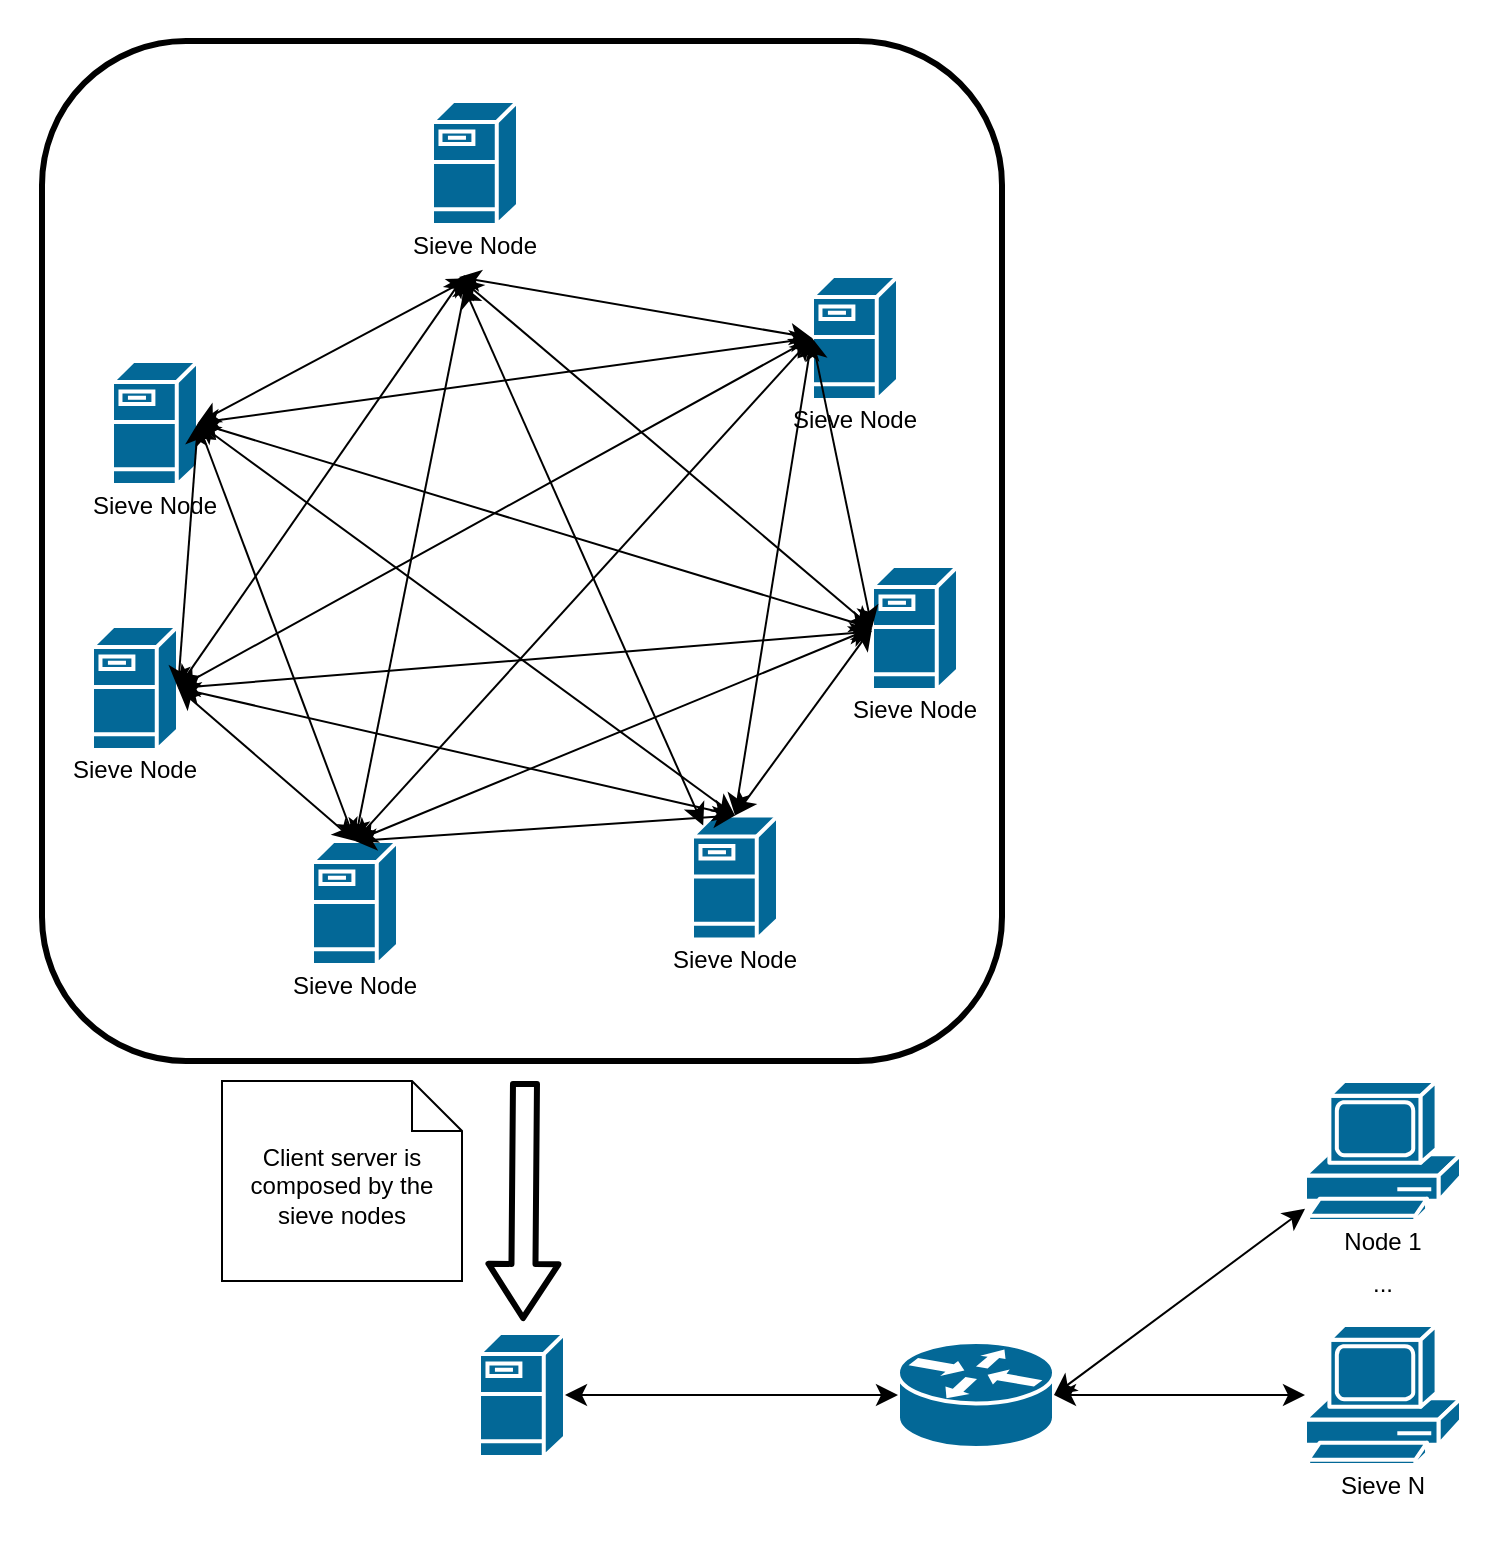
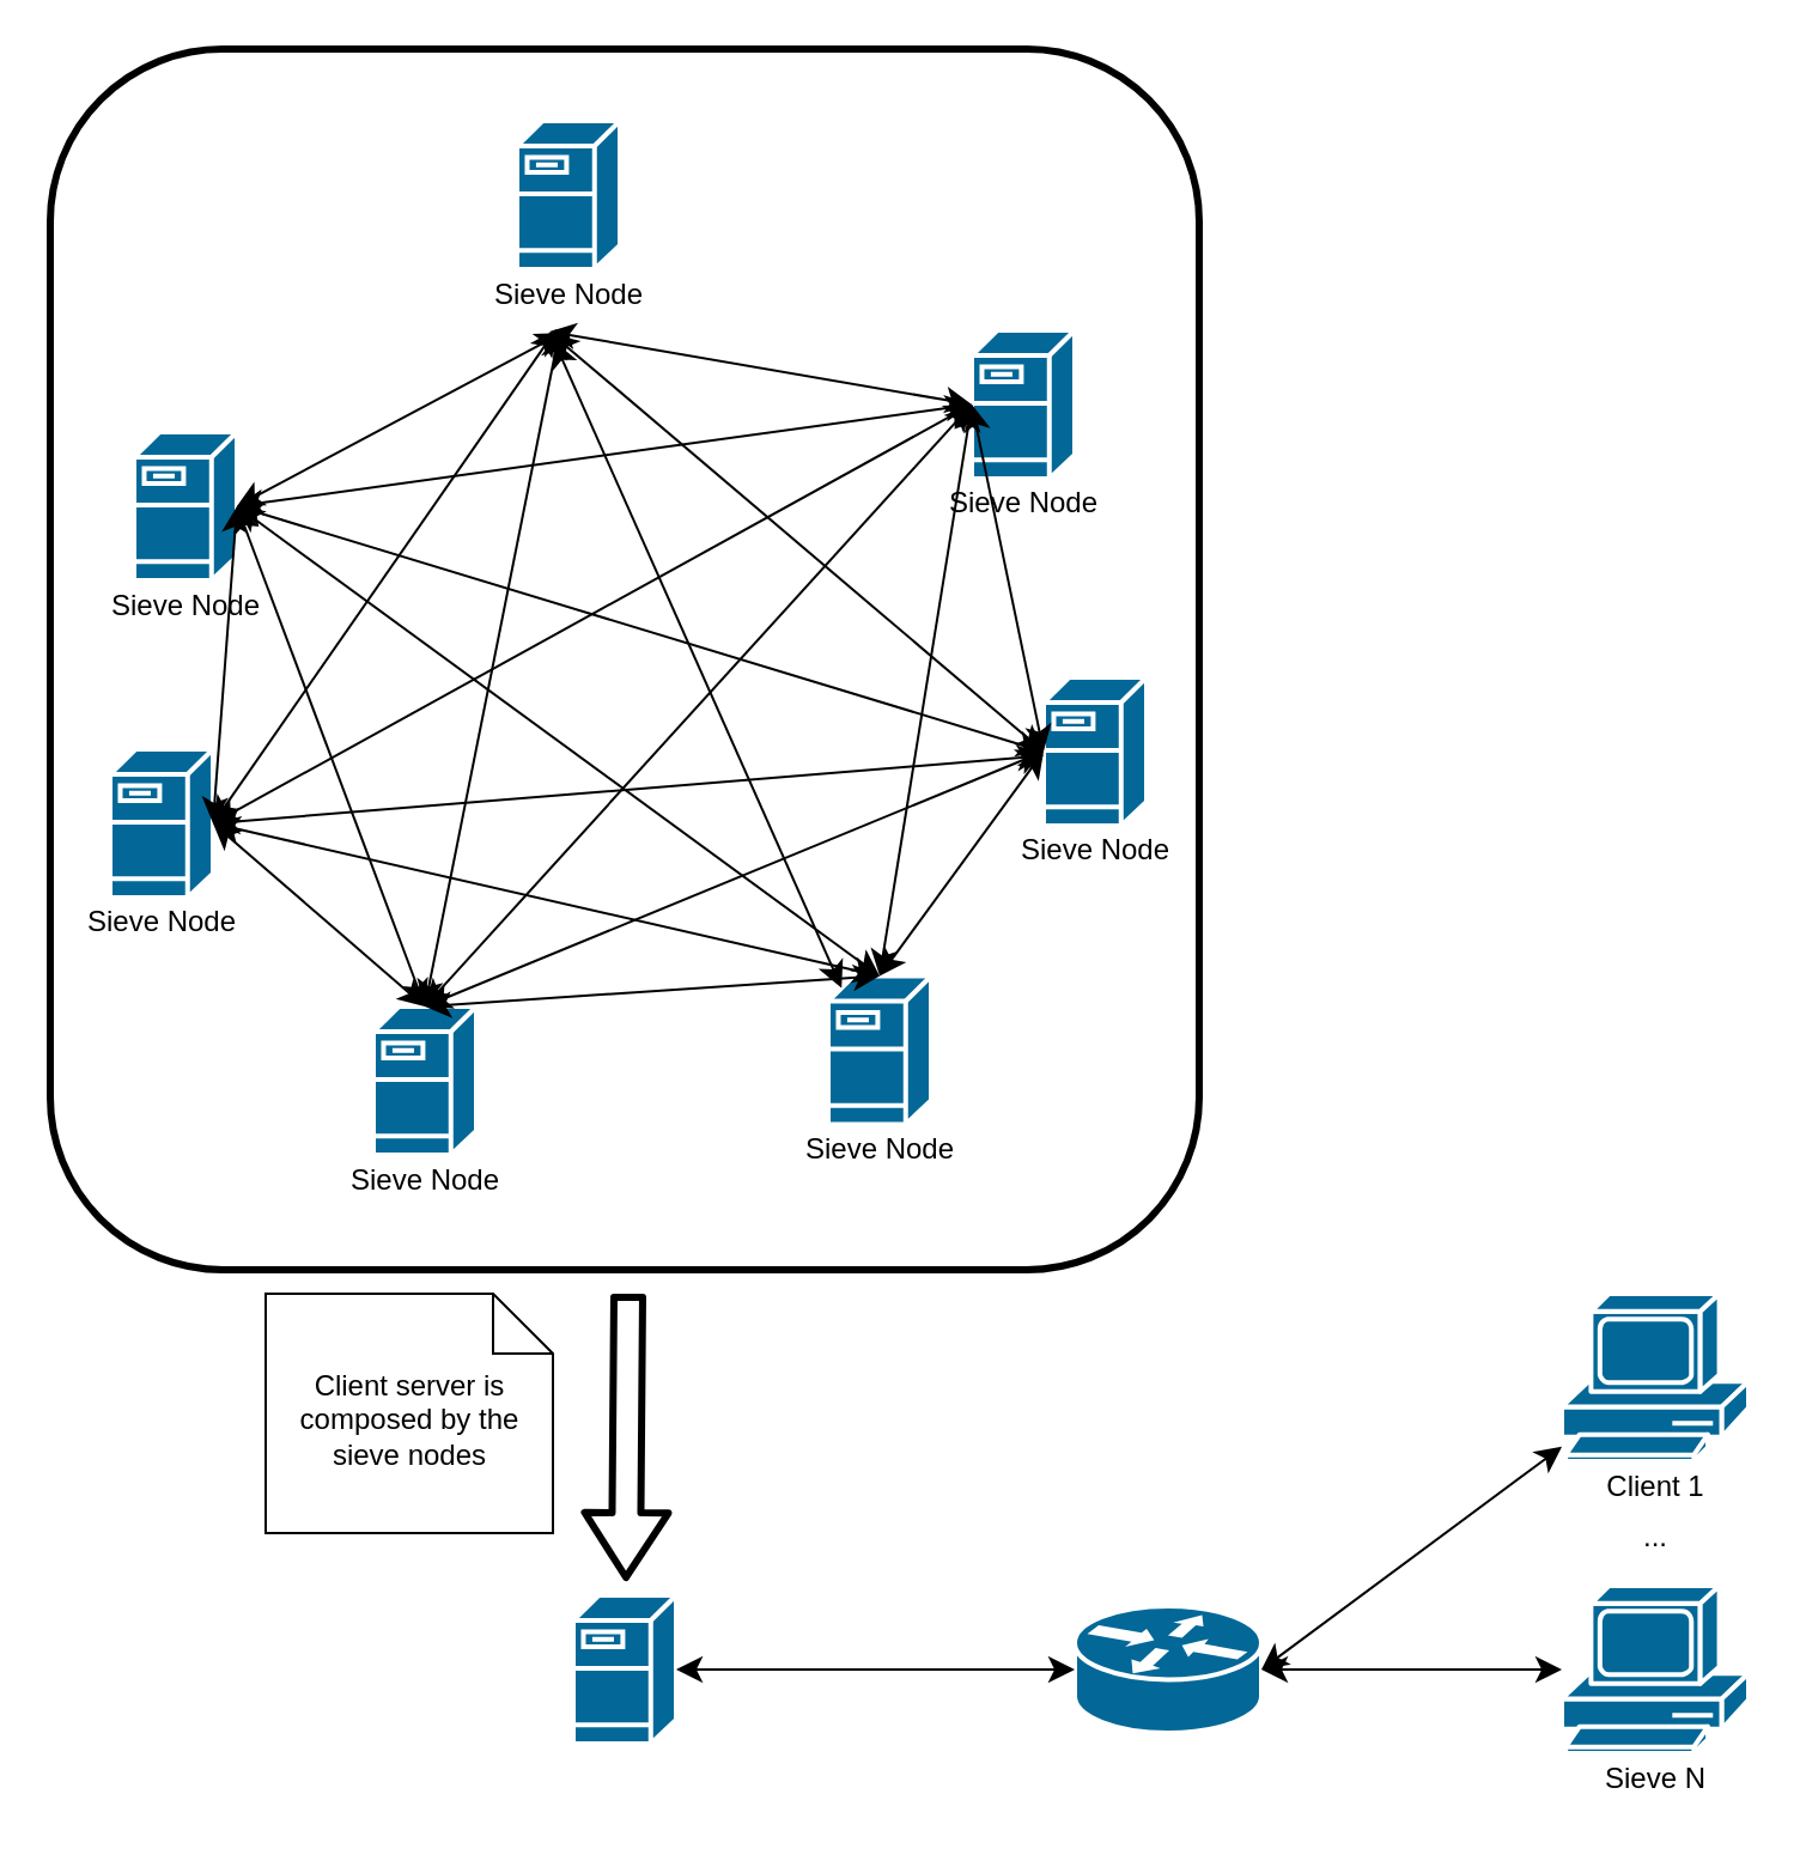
- <mxCell id="47" value="Node 1" style="text;html=1;align=center;verticalAlign=middle;resizable=0;points=[];autosize=1;strokeColor=none;fillColor=none;" vertex="1" parent="1"><mxGeometry x="661" y="606" width="60" height="30" as="geometry" /></mxCell>
+ <mxCell id="47" value="Client 1" style="text;html=1;align=center;verticalAlign=middle;resizable=0;points=[];autosize=1;strokeColor=none;fillColor=none;" vertex="1" parent="1"><mxGeometry x="661" y="606" width="60" height="30" as="geometry" /></mxCell>
